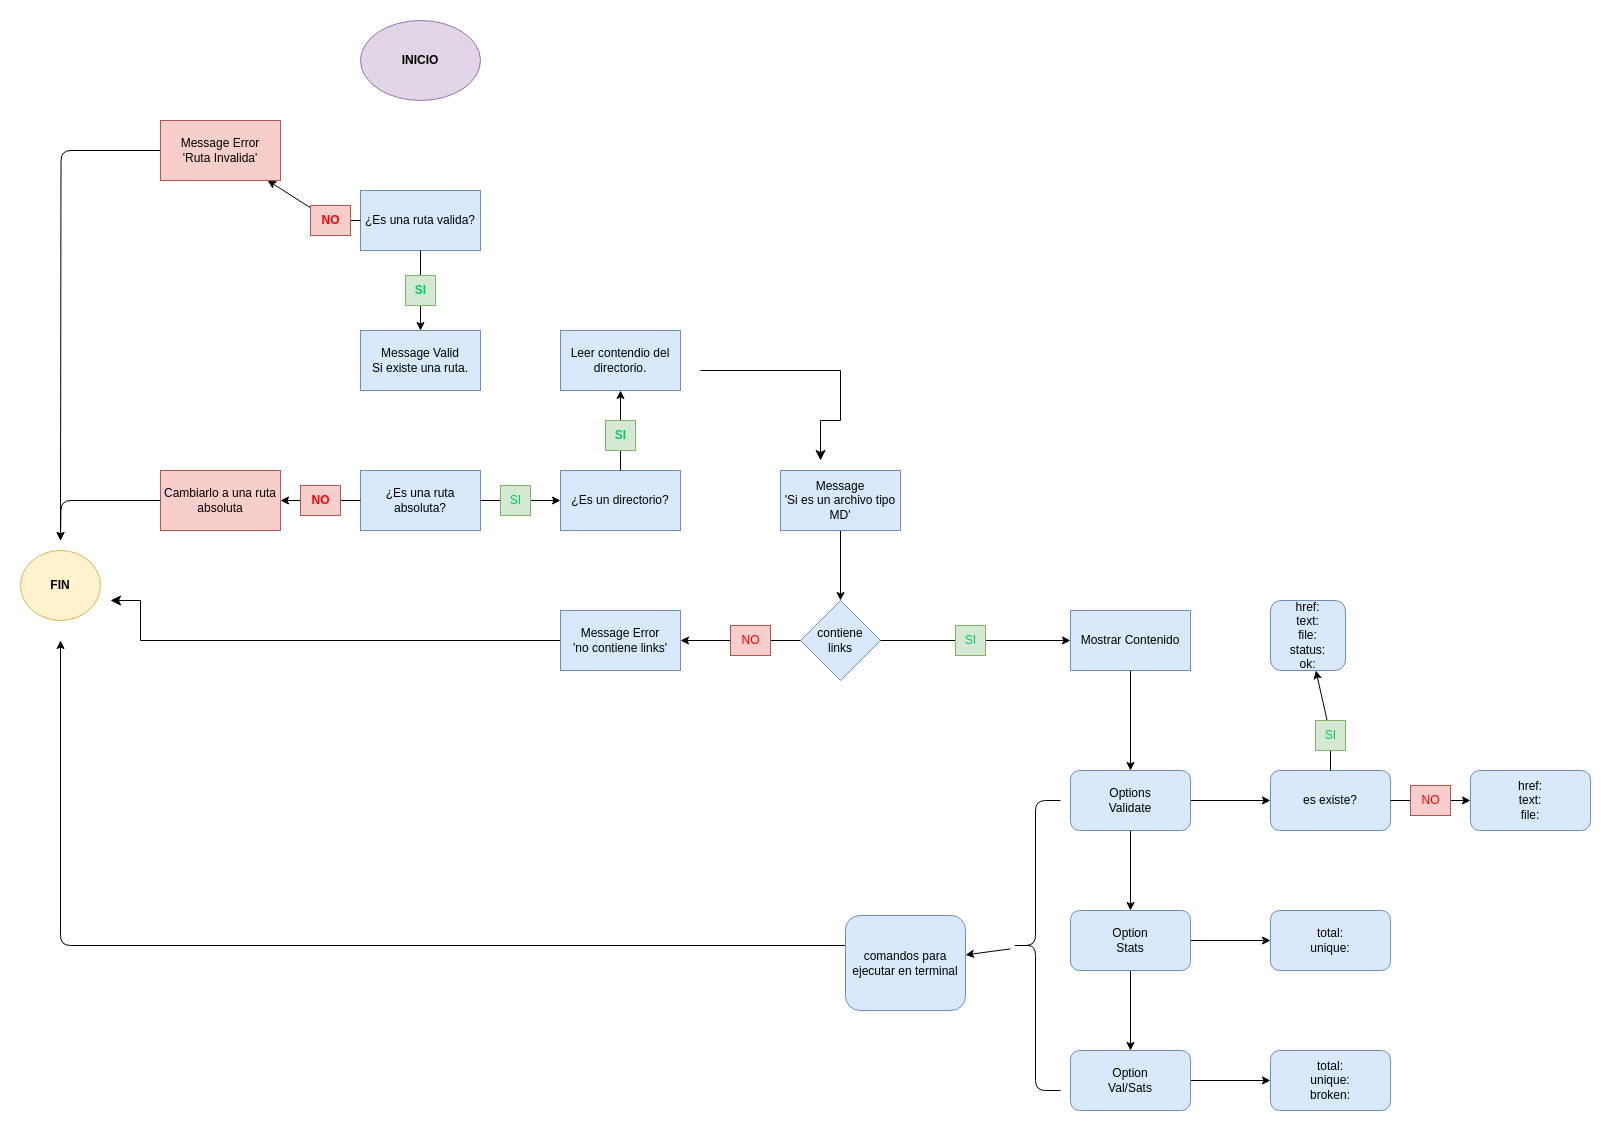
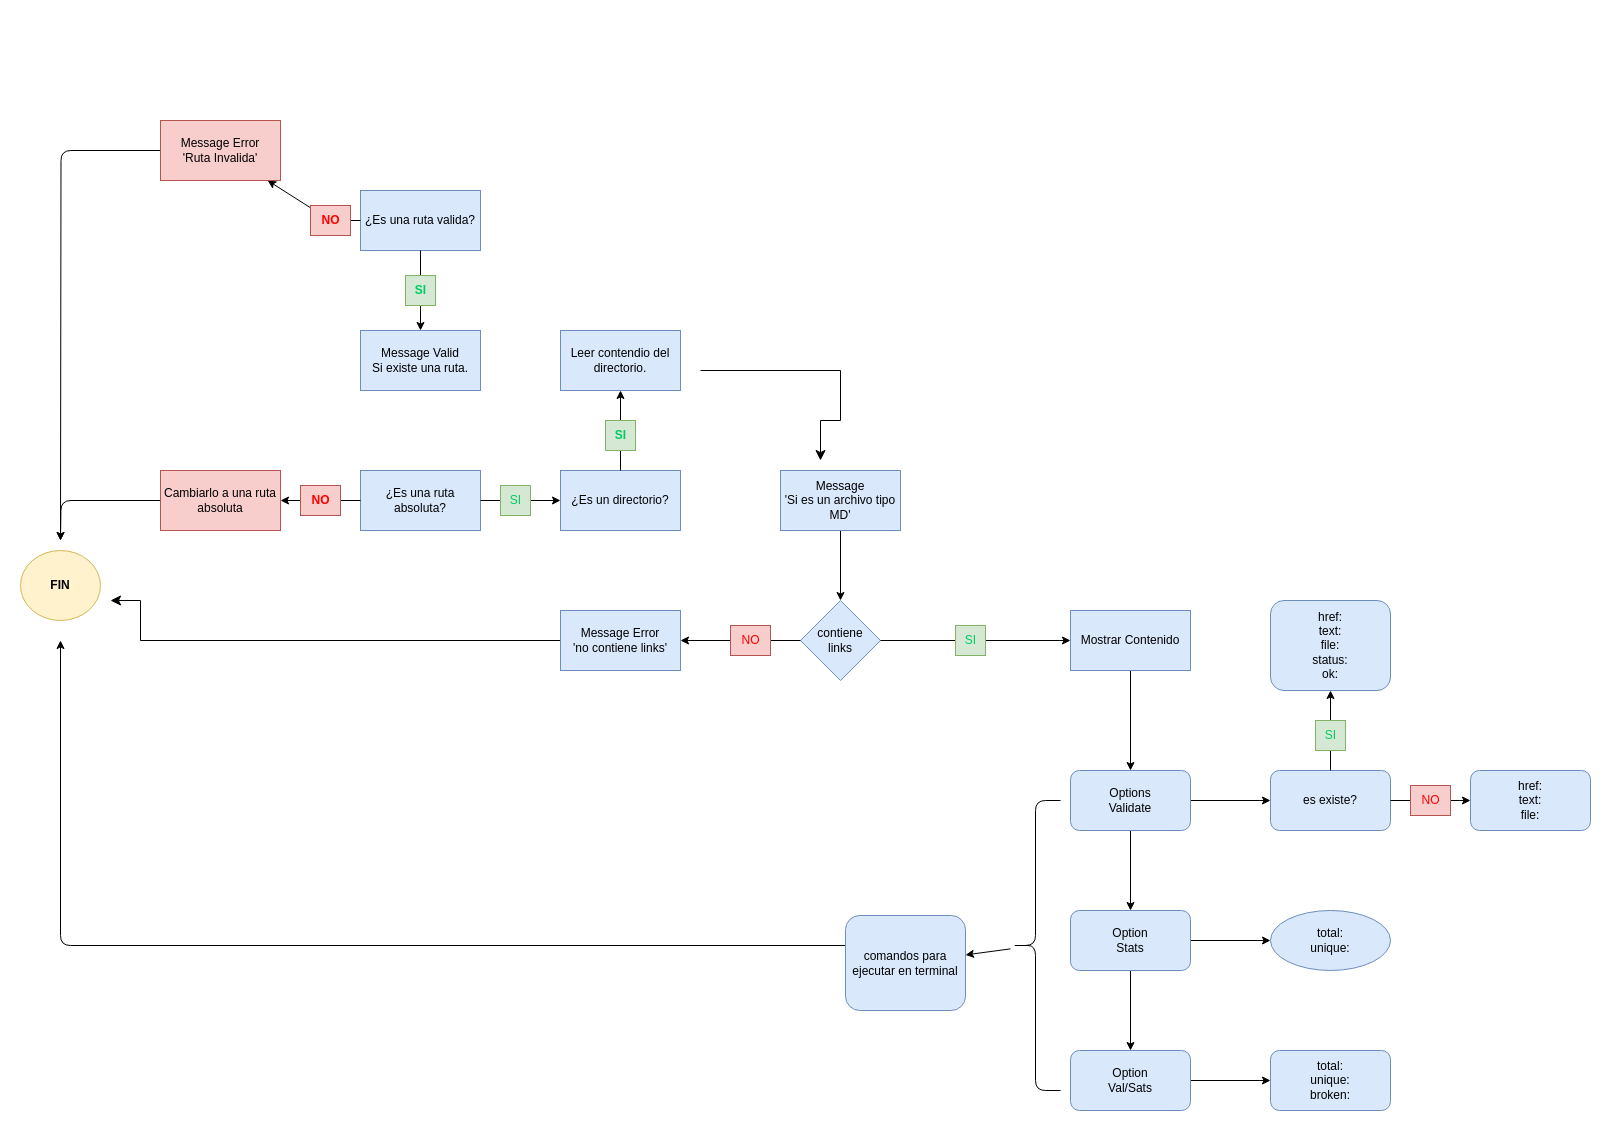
- <mxCell id="2" value="&lt;b&gt;INICIO&lt;/b&gt;" style="ellipse;whiteSpace=wrap;html=1;fillColor=#e1d5e7;strokeColor=#9673a6;" parent="1" vertex="1"><mxGeometry x="360" y="20" width="120" height="80" as="geometry" /></mxCell>
- <mxCell id="43" value="href:&lt;br&gt;text:&lt;br&gt;file:&lt;br&gt;status:&lt;br&gt;ok:" style="whiteSpace=wrap;html=1;fillColor=#dae8fc;strokeColor=#6c8ebf;rounded=1;" vertex="1" parent="1"><mxGeometry x="1270" y="600" width="75" height="70" as="geometry" /></mxCell>
+ <mxCell id="43" value="href:&lt;br&gt;text:&lt;br&gt;file:&lt;br&gt;status:&lt;br&gt;ok:" style="whiteSpace=wrap;html=1;fillColor=#dae8fc;strokeColor=#6c8ebf;rounded=1;" vertex="1" parent="1"><mxGeometry x="1270" y="600" width="120" height="90" as="geometry" /></mxCell>
- <mxCell id="45" value="total:&lt;br&gt;unique:" style="whiteSpace=wrap;html=1;fillColor=#dae8fc;strokeColor=#6c8ebf;rounded=1;" vertex="1" parent="1"><mxGeometry x="1270" y="910" width="120" height="60" as="geometry" /></mxCell>
+ <mxCell id="45" value="total:&lt;br&gt;unique:" style="ellipse;whiteSpace=wrap;html=1;fillColor=#dae8fc;strokeColor=#6c8ebf;" vertex="1" parent="1"><mxGeometry x="1270" y="910" width="120" height="60" as="geometry" /></mxCell>
